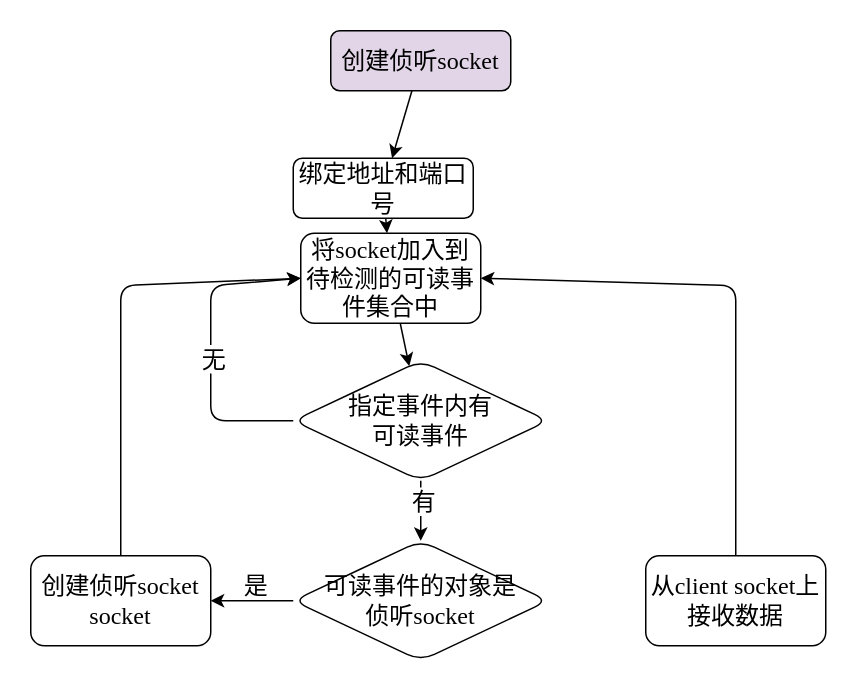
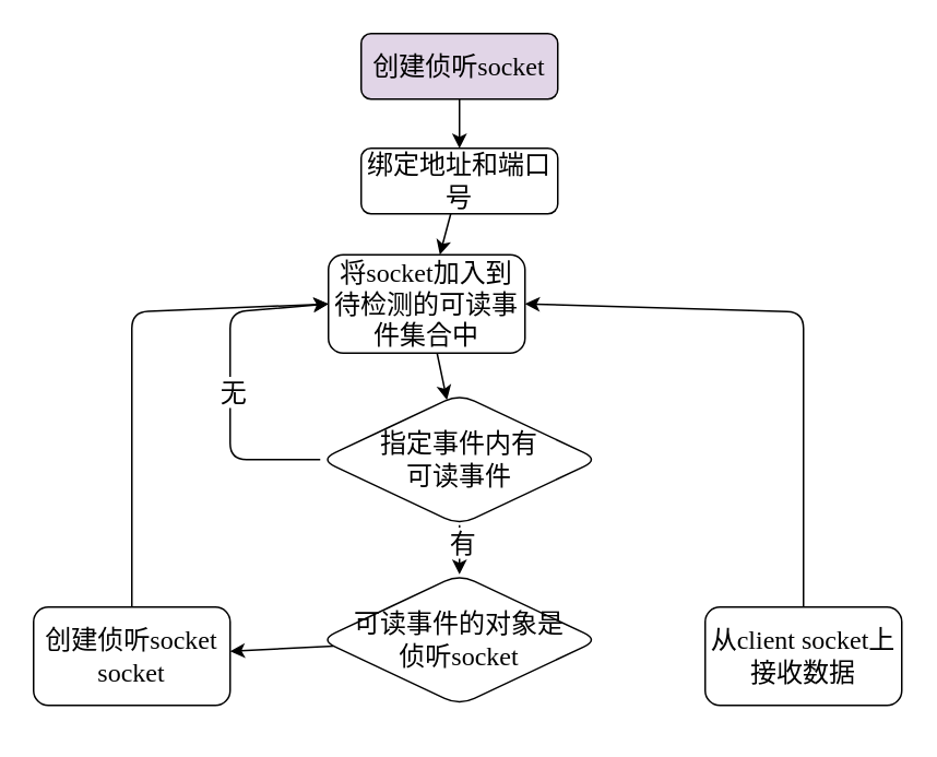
- <mxCell id="5" value="绑定地址和端口号" style="rounded=1;whiteSpace=wrap;html=1;fontFamily=Comic Sans MS;fontSize=16;" vertex="1" parent="1"><mxGeometry x="195" y="105" width="120" height="40" as="geometry" /></mxCell>
+ <mxCell id="5" value="绑定地址和端口号" style="rounded=1;whiteSpace=wrap;html=1;fontFamily=Comic Sans MS;fontSize=16;" vertex="1" parent="1"><mxGeometry x="220" y="90" width="120" height="40" as="geometry" /></mxCell>
- <mxCell id="17" value="是" style="text;html=1;align=center;verticalAlign=middle;resizable=0;points=[];autosize=1;strokeColor=none;fillColor=none;fontSize=16;fontFamily=Comic Sans MS;" vertex="1" parent="1"><mxGeometry x="155" y="380" width="30" height="20" as="geometry" /></mxCell>
- <mxCell id="14" value="可读事件的对象是&lt;br&gt;侦听socket" style="rhombus;whiteSpace=wrap;html=1;fontSize=16;fontFamily=Comic Sans MS;rounded=1;" vertex="1" parent="1"><mxGeometry x="195" y="360" width="170" height="80" as="geometry" /></mxCell>
+ <mxCell id="14" value="可读事件的对象是&lt;br&gt;侦听socket" style="rhombus;whiteSpace=wrap;html=1;fontSize=16;fontFamily=Comic Sans MS;rounded=1;" vertex="1" parent="1"><mxGeometry x="195" y="350" width="170" height="80" as="geometry" /></mxCell>
